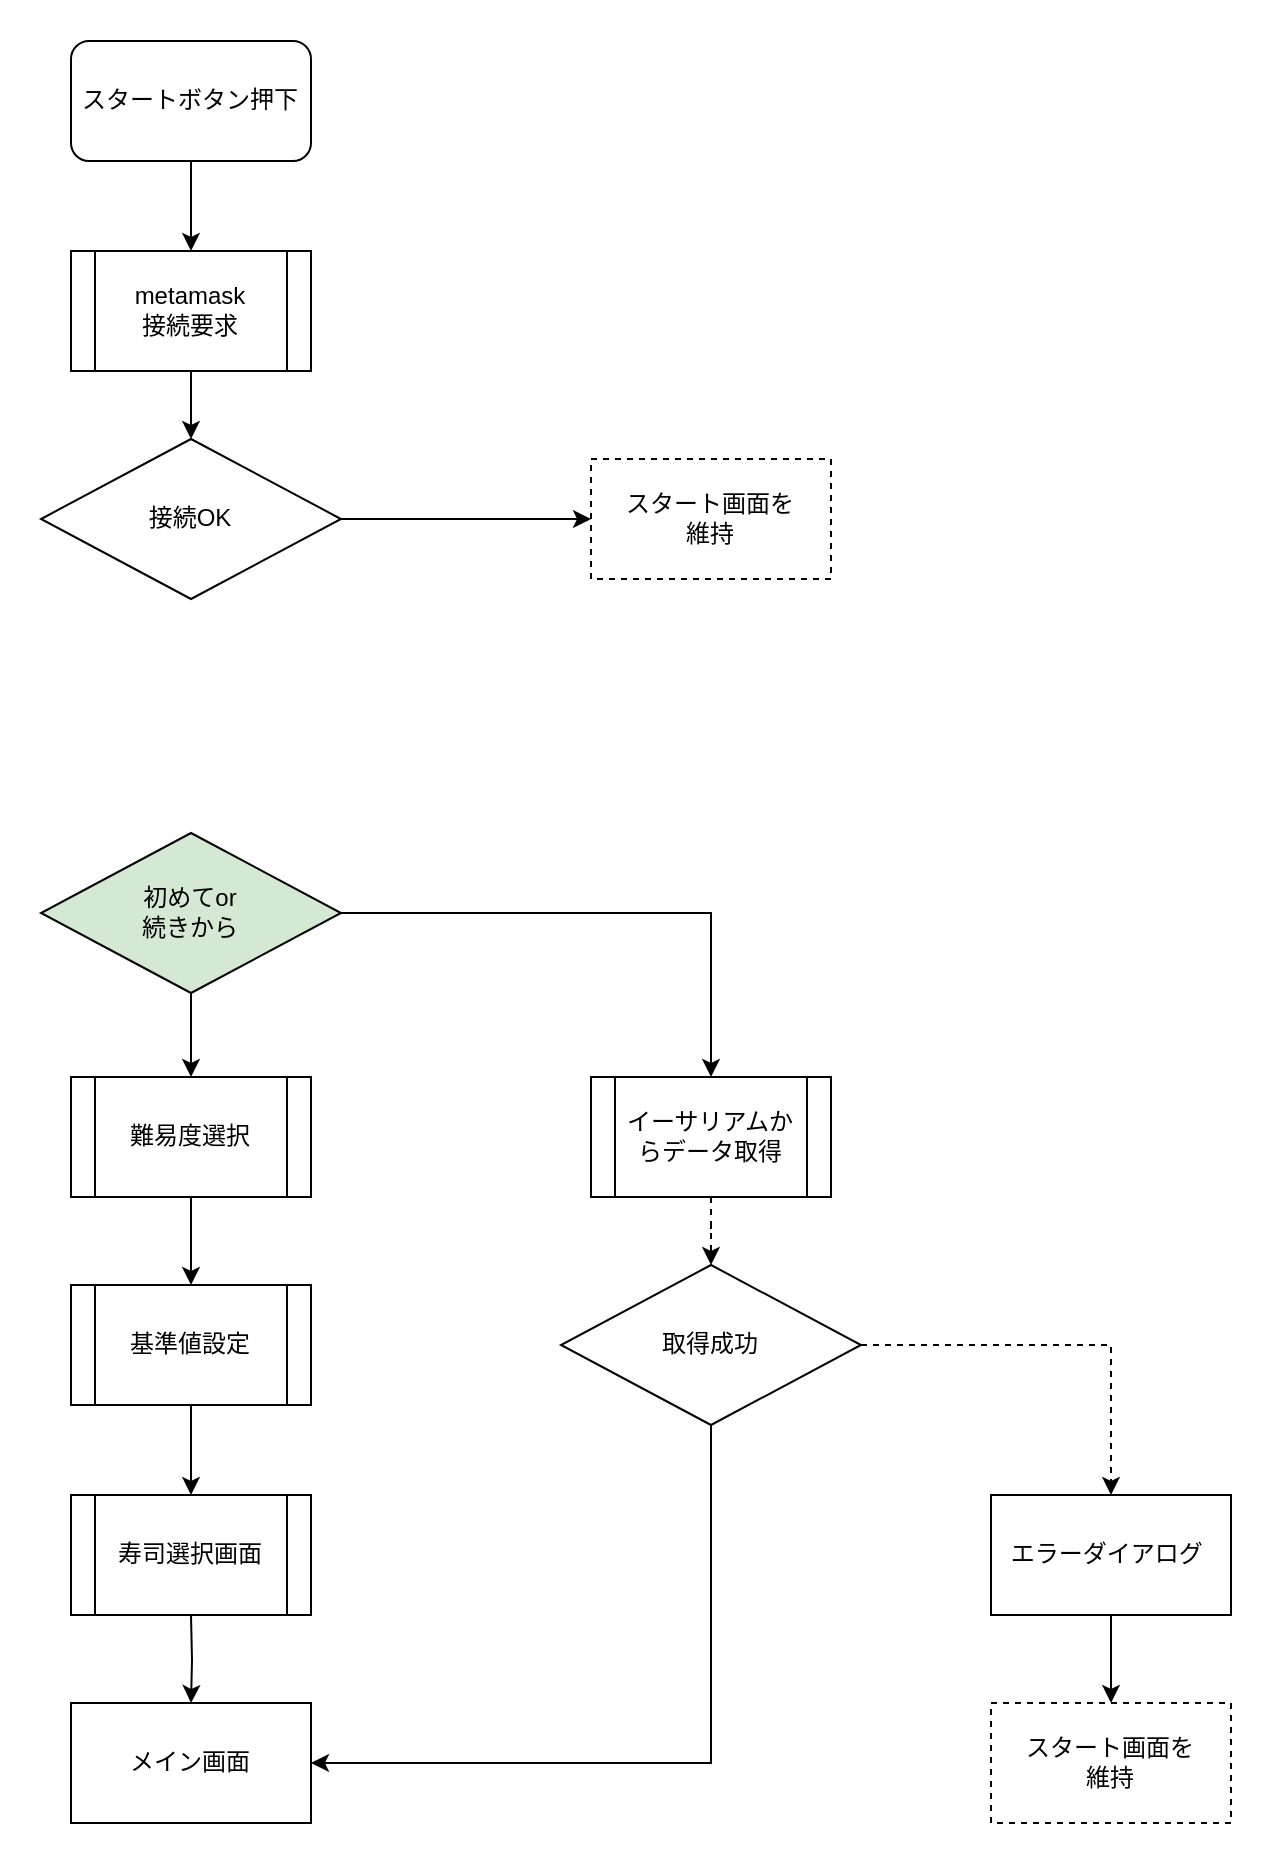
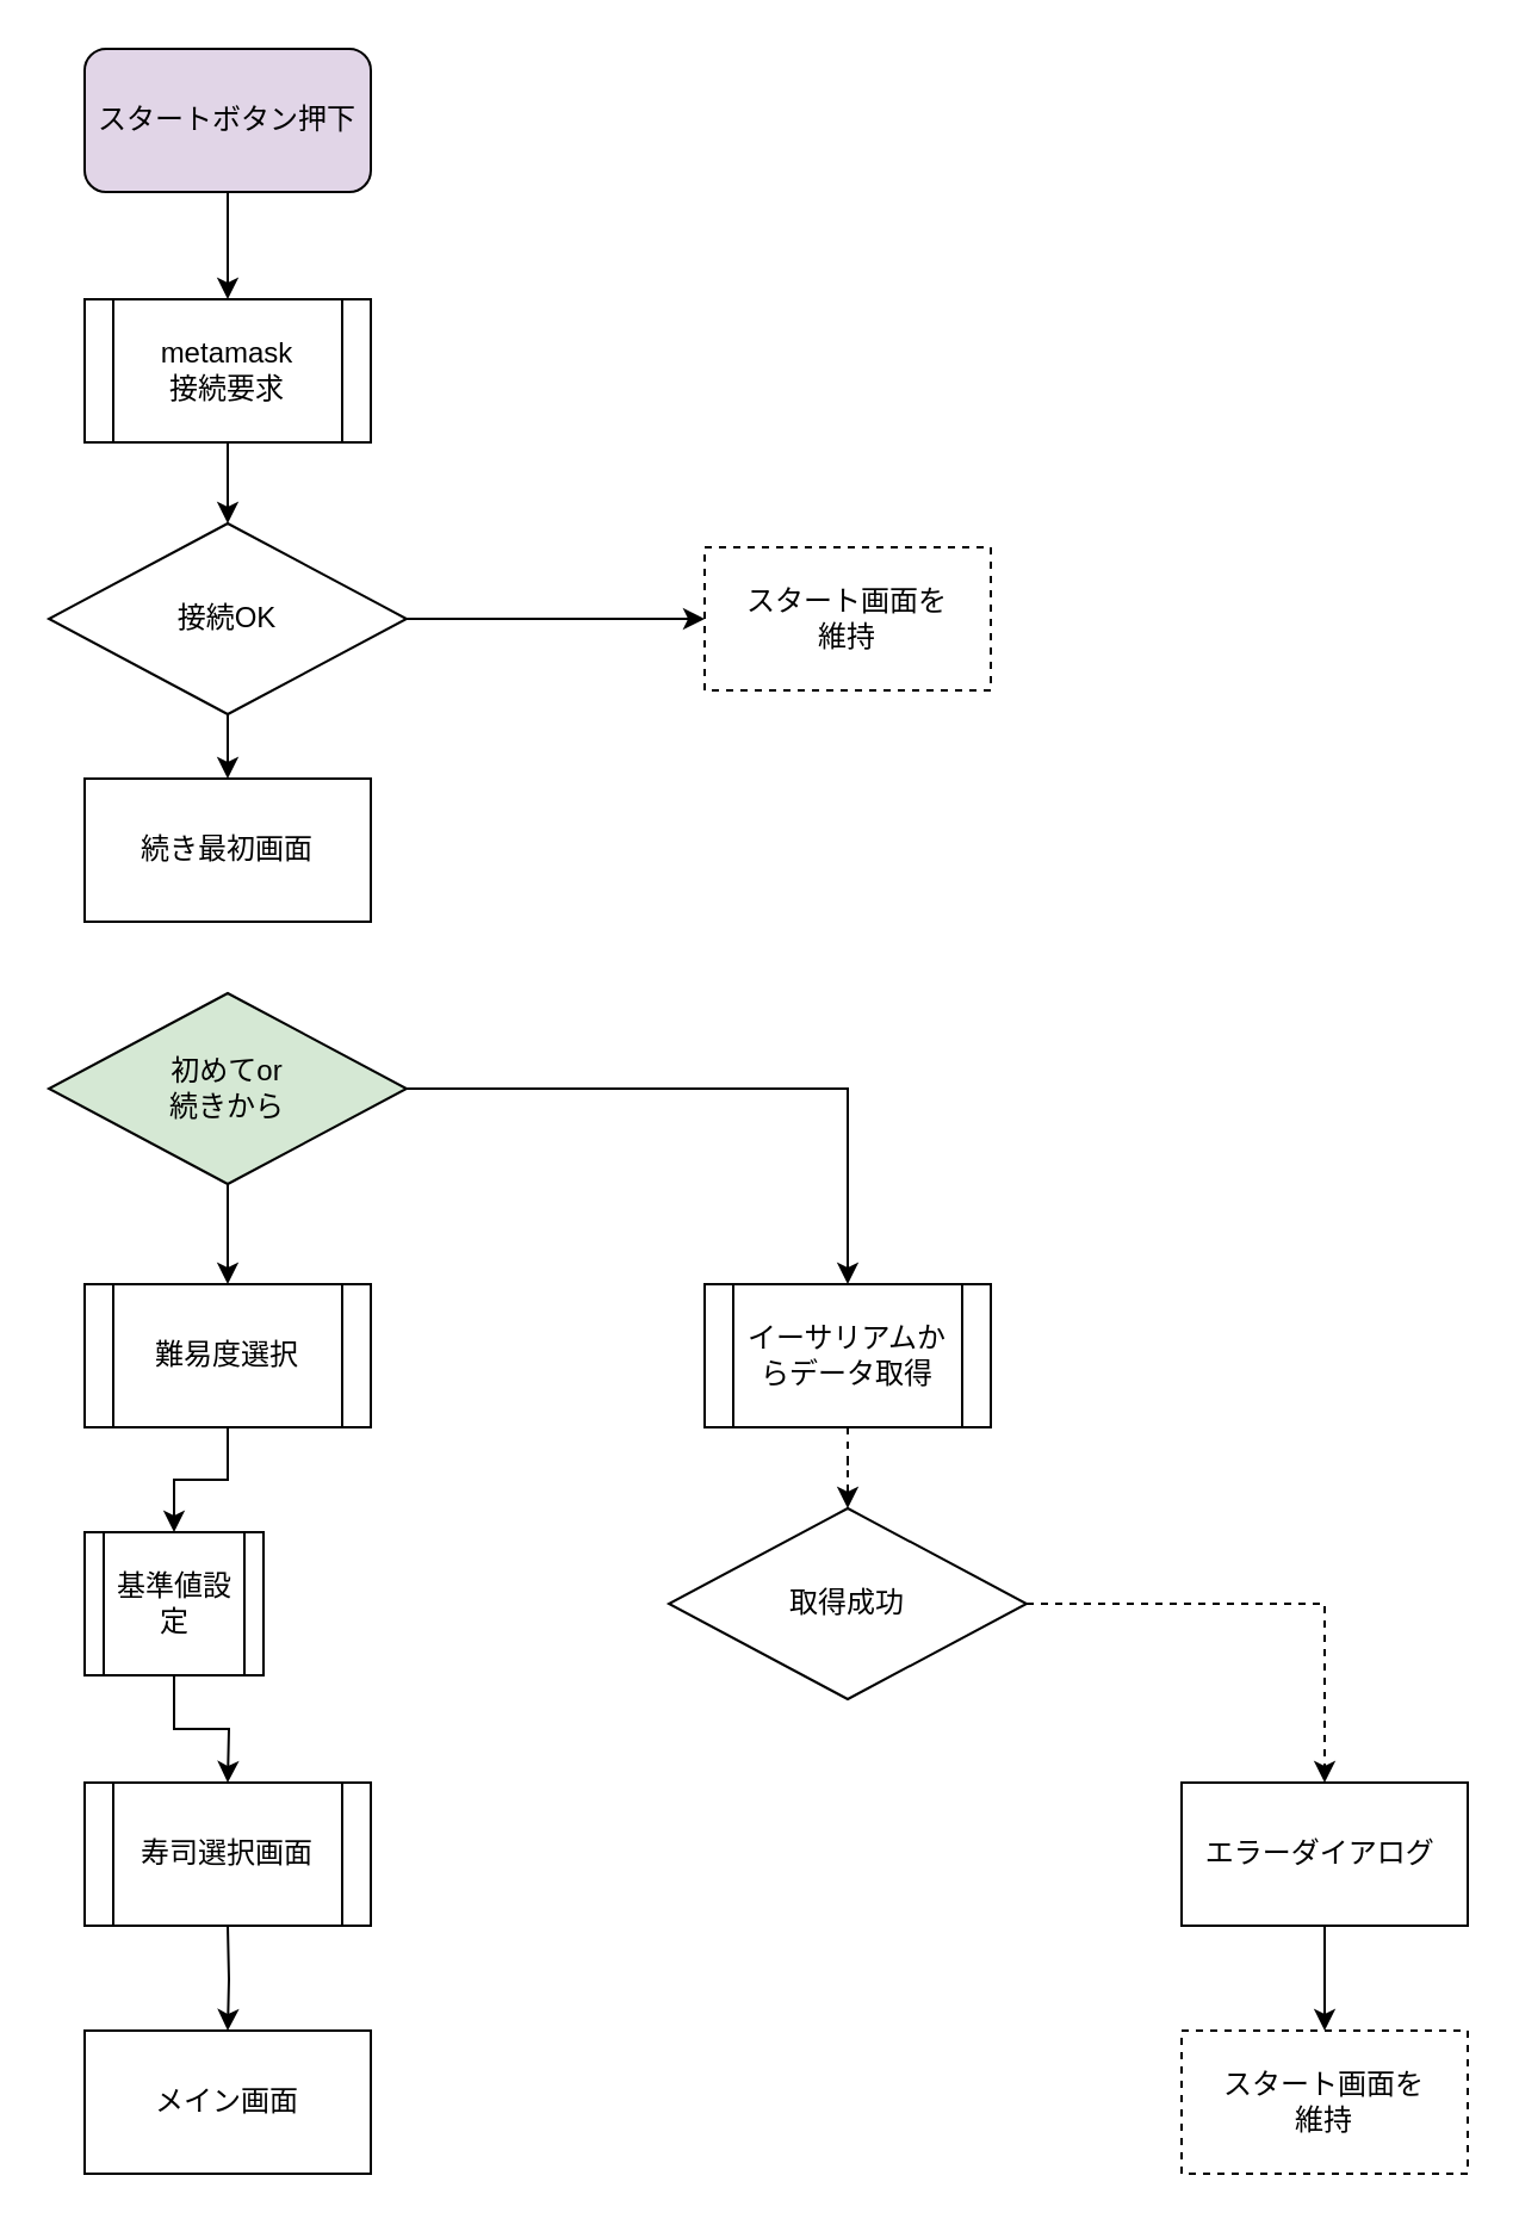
- <mxCell id="3" value="スタートボタン押下" style="rounded=1;whiteSpace=wrap;html=1;" parent="1" vertex="1"><mxGeometry x="35" y="20" width="120" height="60" as="geometry" /></mxCell>
+ <mxCell id="3" value="スタートボタン押下" style="rounded=1;whiteSpace=wrap;html=1;fillColor=#e1d5e7;" parent="1" vertex="1"><mxGeometry x="35" y="20" width="120" height="60" as="geometry" /></mxCell>
+ <mxCell id="7" value="" style="edgeStyle=orthogonalEdgeStyle;rounded=0;orthogonalLoop=1;jettySize=auto;html=1;" parent="1" source="8" target="28" edge="1"><mxGeometry relative="1" as="geometry" /></mxCell>
+ <mxCell id="28" value="続き最初画面" style="rounded=0;whiteSpace=wrap;html=1;" parent="1" vertex="1"><mxGeometry x="35" y="326" width="120" height="60" as="geometry" /></mxCell>
- <mxCell id="17" value="基準値設定" style="shape=process;whiteSpace=wrap;html=1;backgroundOutline=1;" parent="1" vertex="1"><mxGeometry x="35" y="642" width="120" height="60" as="geometry" /></mxCell>
+ <mxCell id="17" value="基準値設定" style="shape=process;whiteSpace=wrap;html=1;backgroundOutline=1;" parent="1" vertex="1"><mxGeometry x="35" y="642" width="75" height="60" as="geometry" /></mxCell>
- <mxCell id="21" style="edgeStyle=orthogonalEdgeStyle;rounded=0;orthogonalLoop=1;jettySize=auto;html=1;exitX=0.5;exitY=1;exitDx=0;exitDy=0;entryX=1;entryY=0.5;entryDx=0;entryDy=0;" parent="1" source="22" target="19" edge="1"><mxGeometry relative="1" as="geometry" /></mxCell>
